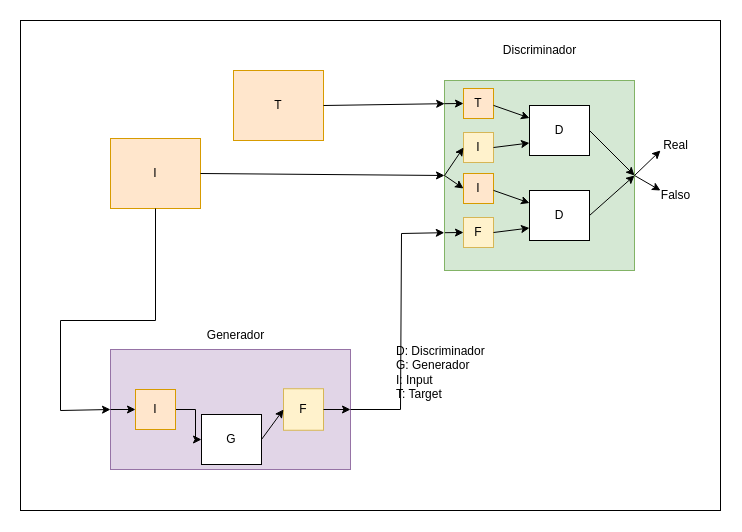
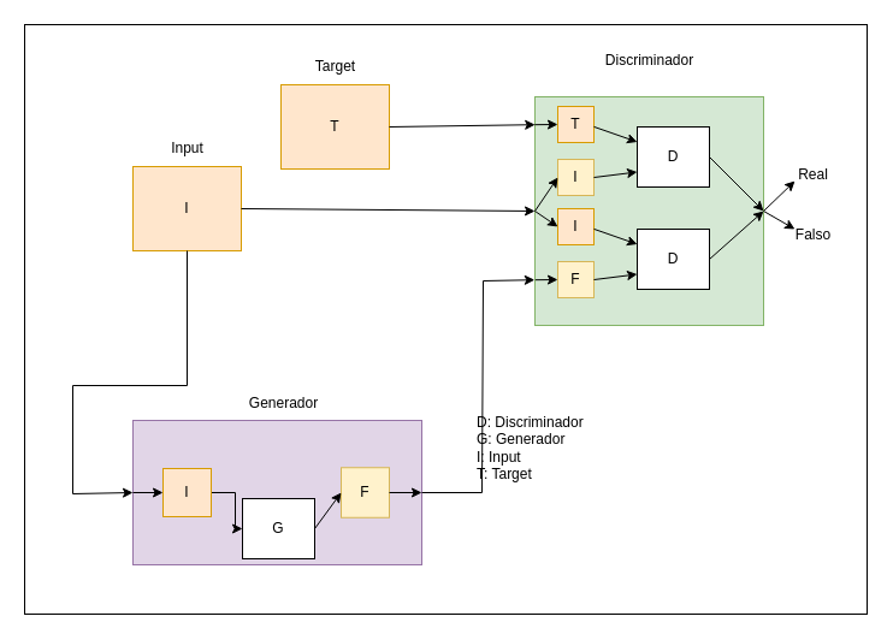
+ <mxCell id="7" value="Target" style="text;html=1;align=center;verticalAlign=middle;resizable=0;points=[];autosize=1;strokeColor=none;fillColor=none;" parent="1" vertex="1"><mxGeometry x="248" y="40" width="60" height="30" as="geometry" /></mxCell>
+ <mxCell id="29" value="Input" style="text;html=1;align=center;verticalAlign=middle;resizable=0;points=[];autosize=1;strokeColor=none;fillColor=none;" vertex="1" parent="1"><mxGeometry x="130" y="108" width="50" height="30" as="geometry" /></mxCell>
